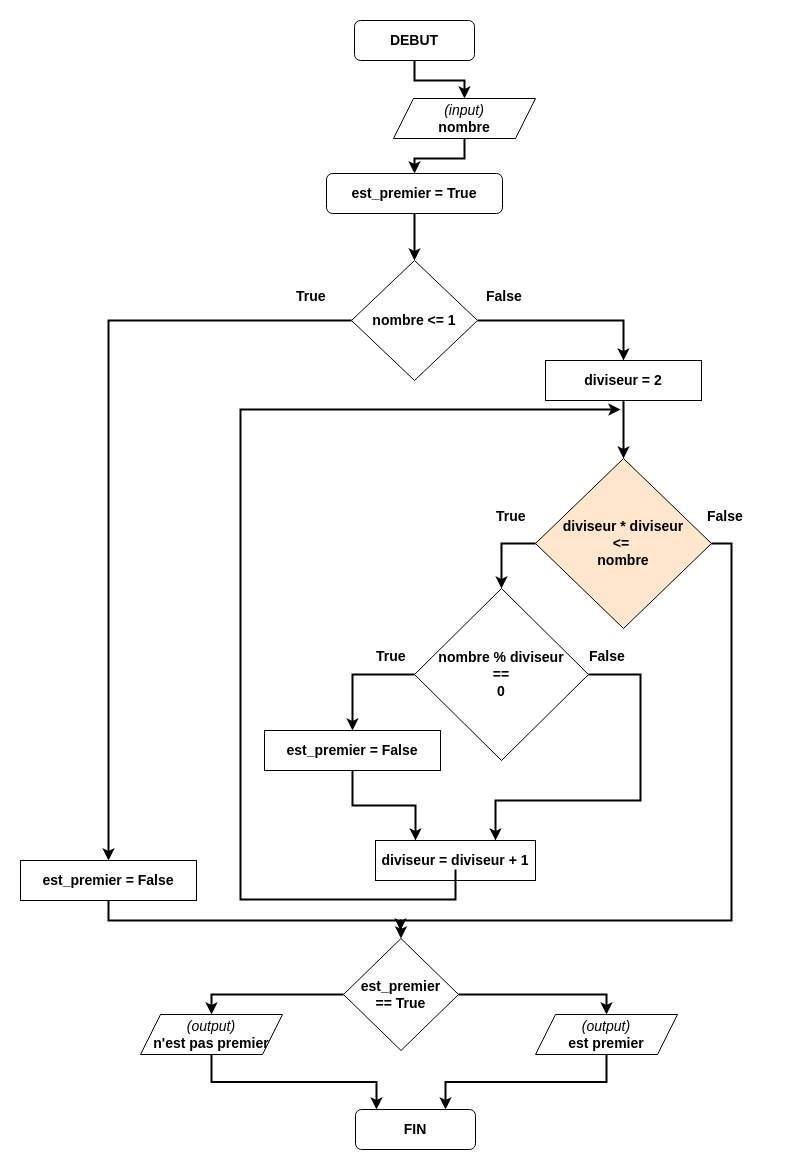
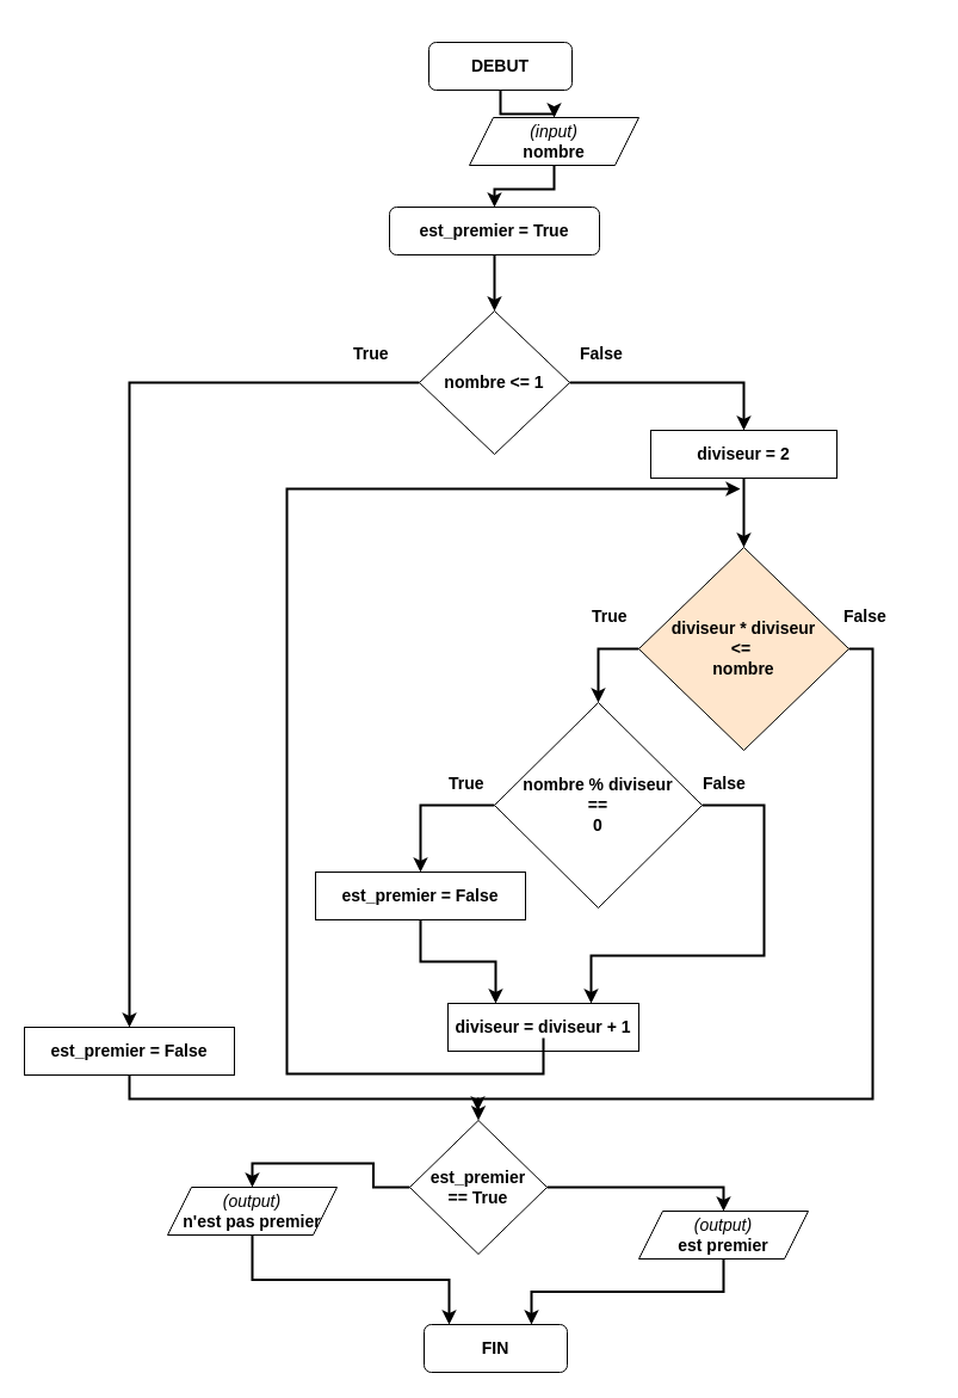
- <mxCell id="3" value="&lt;font style=&quot;font-size: 14px;&quot;&gt;&lt;b&gt;DEBUT&lt;/b&gt;&lt;/font&gt;" style="rounded=1;whiteSpace=wrap;html=1;" vertex="1" parent="1"><mxGeometry x="354" y="20" width="120" height="40" as="geometry" /></mxCell>
+ <mxCell id="3" value="&lt;font style=&quot;font-size: 14px;&quot;&gt;&lt;b&gt;DEBUT&lt;/b&gt;&lt;/font&gt;" style="rounded=1;whiteSpace=wrap;html=1;" vertex="1" parent="1"><mxGeometry x="359" y="35" width="120" height="40" as="geometry" /></mxCell>
- <mxCell id="38" value="&lt;i&gt;(output)&lt;/i&gt;&lt;br&gt;&lt;b&gt;n'est pas premier&lt;/b&gt;" style="shape=parallelogram;perimeter=parallelogramPerimeter;whiteSpace=wrap;html=1;fixedSize=1;fontSize=14;" vertex="1" parent="1"><mxGeometry x="140" y="1014" width="142" height="40" as="geometry" /></mxCell>
+ <mxCell id="38" value="&lt;i&gt;(output)&lt;/i&gt;&lt;br&gt;&lt;b&gt;n'est pas premier&lt;/b&gt;" style="shape=parallelogram;perimeter=parallelogramPerimeter;whiteSpace=wrap;html=1;fixedSize=1;fontSize=14;" vertex="1" parent="1"><mxGeometry x="140" y="994" width="142" height="40" as="geometry" /></mxCell>
